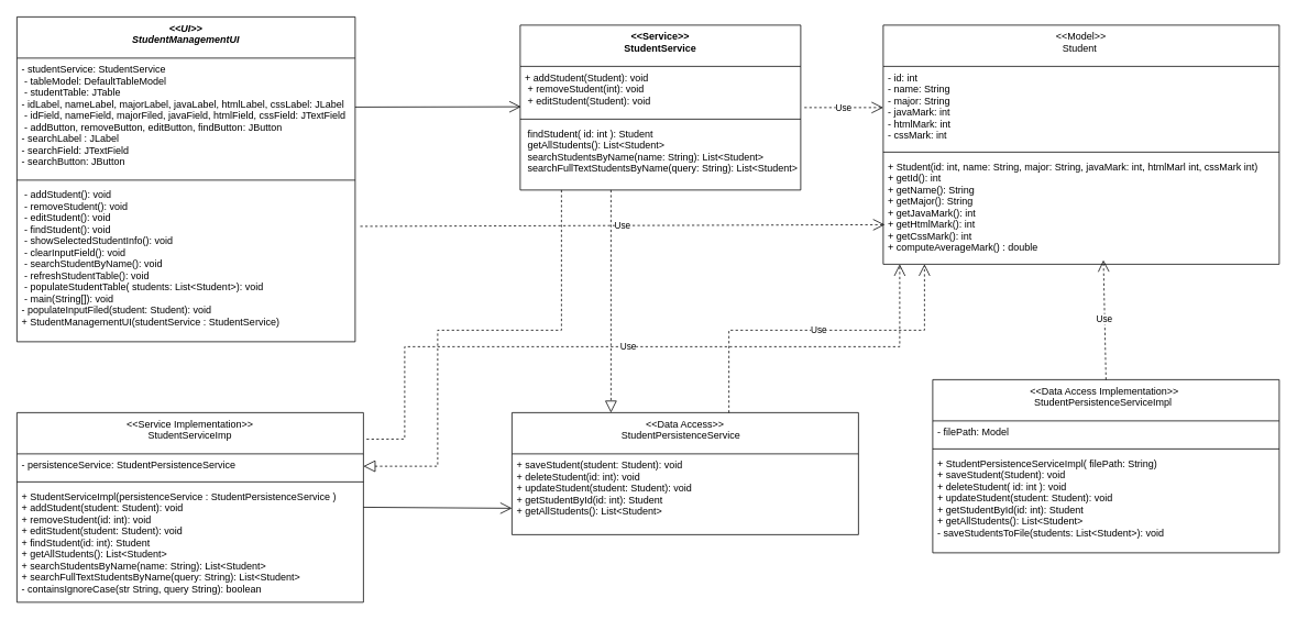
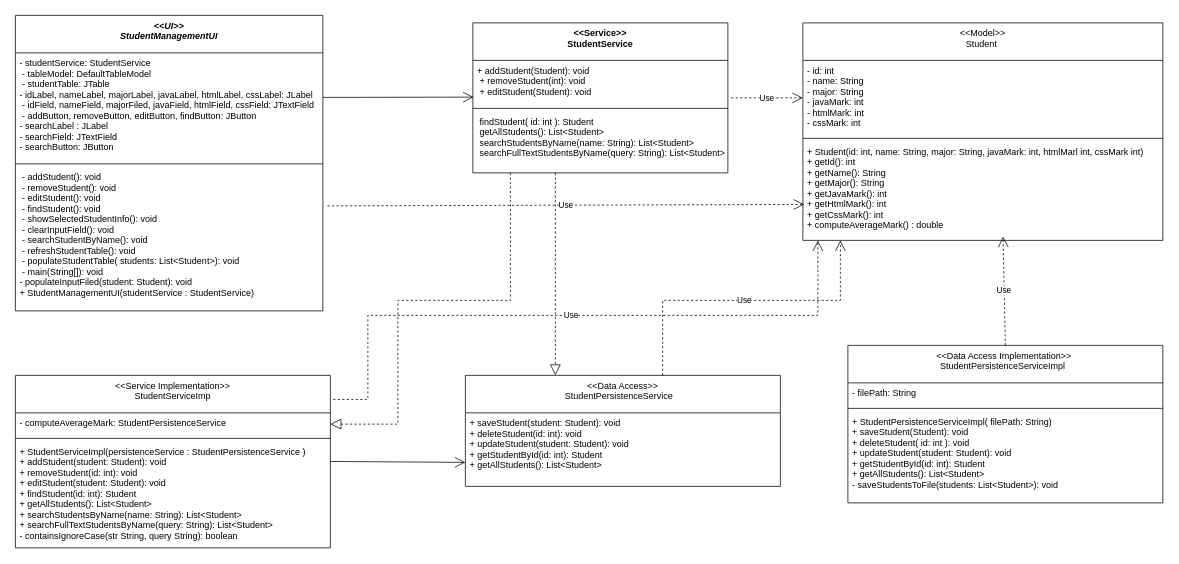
- <mxCell id="17" value=" - filePath: Model  " style="text;align=left;verticalAlign=top;spacingLeft=4;spacingRight=4;overflow=hidden;rotatable=0;points=[[0,0.5],[1,0.5]];portConstraint=eastwest;" parent="16" vertex="1"><mxGeometry y="50" width="420" height="30" as="geometry" /></mxCell>
+ <mxCell id="17" value=" - filePath: String  " style="text;align=left;verticalAlign=top;spacingLeft=4;spacingRight=4;overflow=hidden;rotatable=0;points=[[0,0.5],[1,0.5]];portConstraint=eastwest;" parent="16" vertex="1"><mxGeometry y="50" width="420" height="30" as="geometry" /></mxCell>
- <mxCell id="7" value=" - persistenceService: StudentPersistenceService" style="text;align=left;verticalAlign=top;spacingLeft=4;spacingRight=4;overflow=hidden;rotatable=0;points=[[0,0.5],[1,0.5]];portConstraint=eastwest;" parent="6" vertex="1"><mxGeometry y="50" width="420" height="30" as="geometry" /></mxCell>
+ <mxCell id="7" value=" - computeAverageMark: StudentPersistenceService" style="text;align=left;verticalAlign=top;spacingLeft=4;spacingRight=4;overflow=hidden;rotatable=0;points=[[0,0.5],[1,0.5]];portConstraint=eastwest;" parent="6" vertex="1"><mxGeometry y="50" width="420" height="30" as="geometry" /></mxCell>
